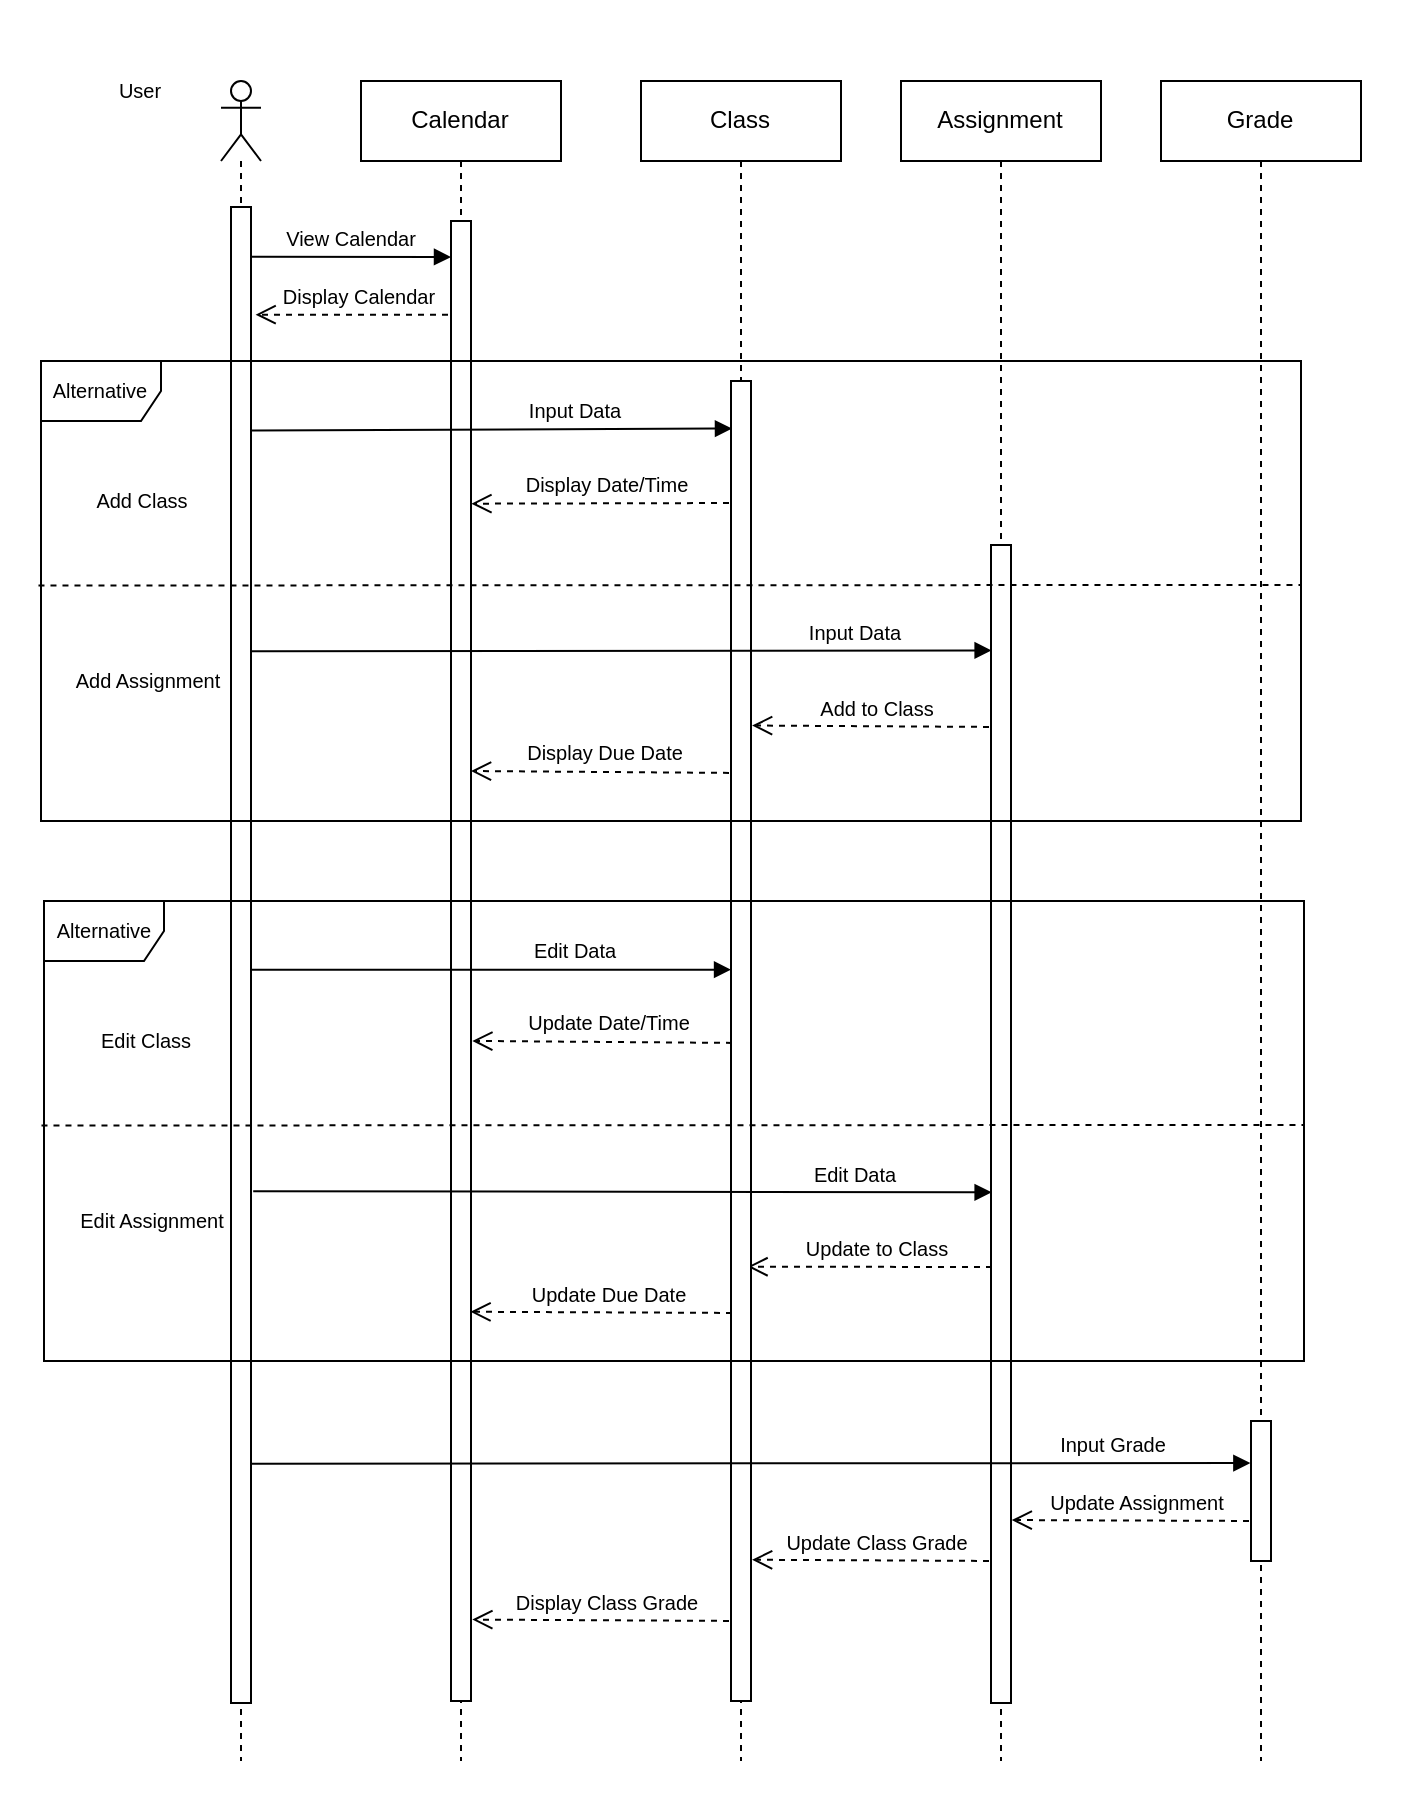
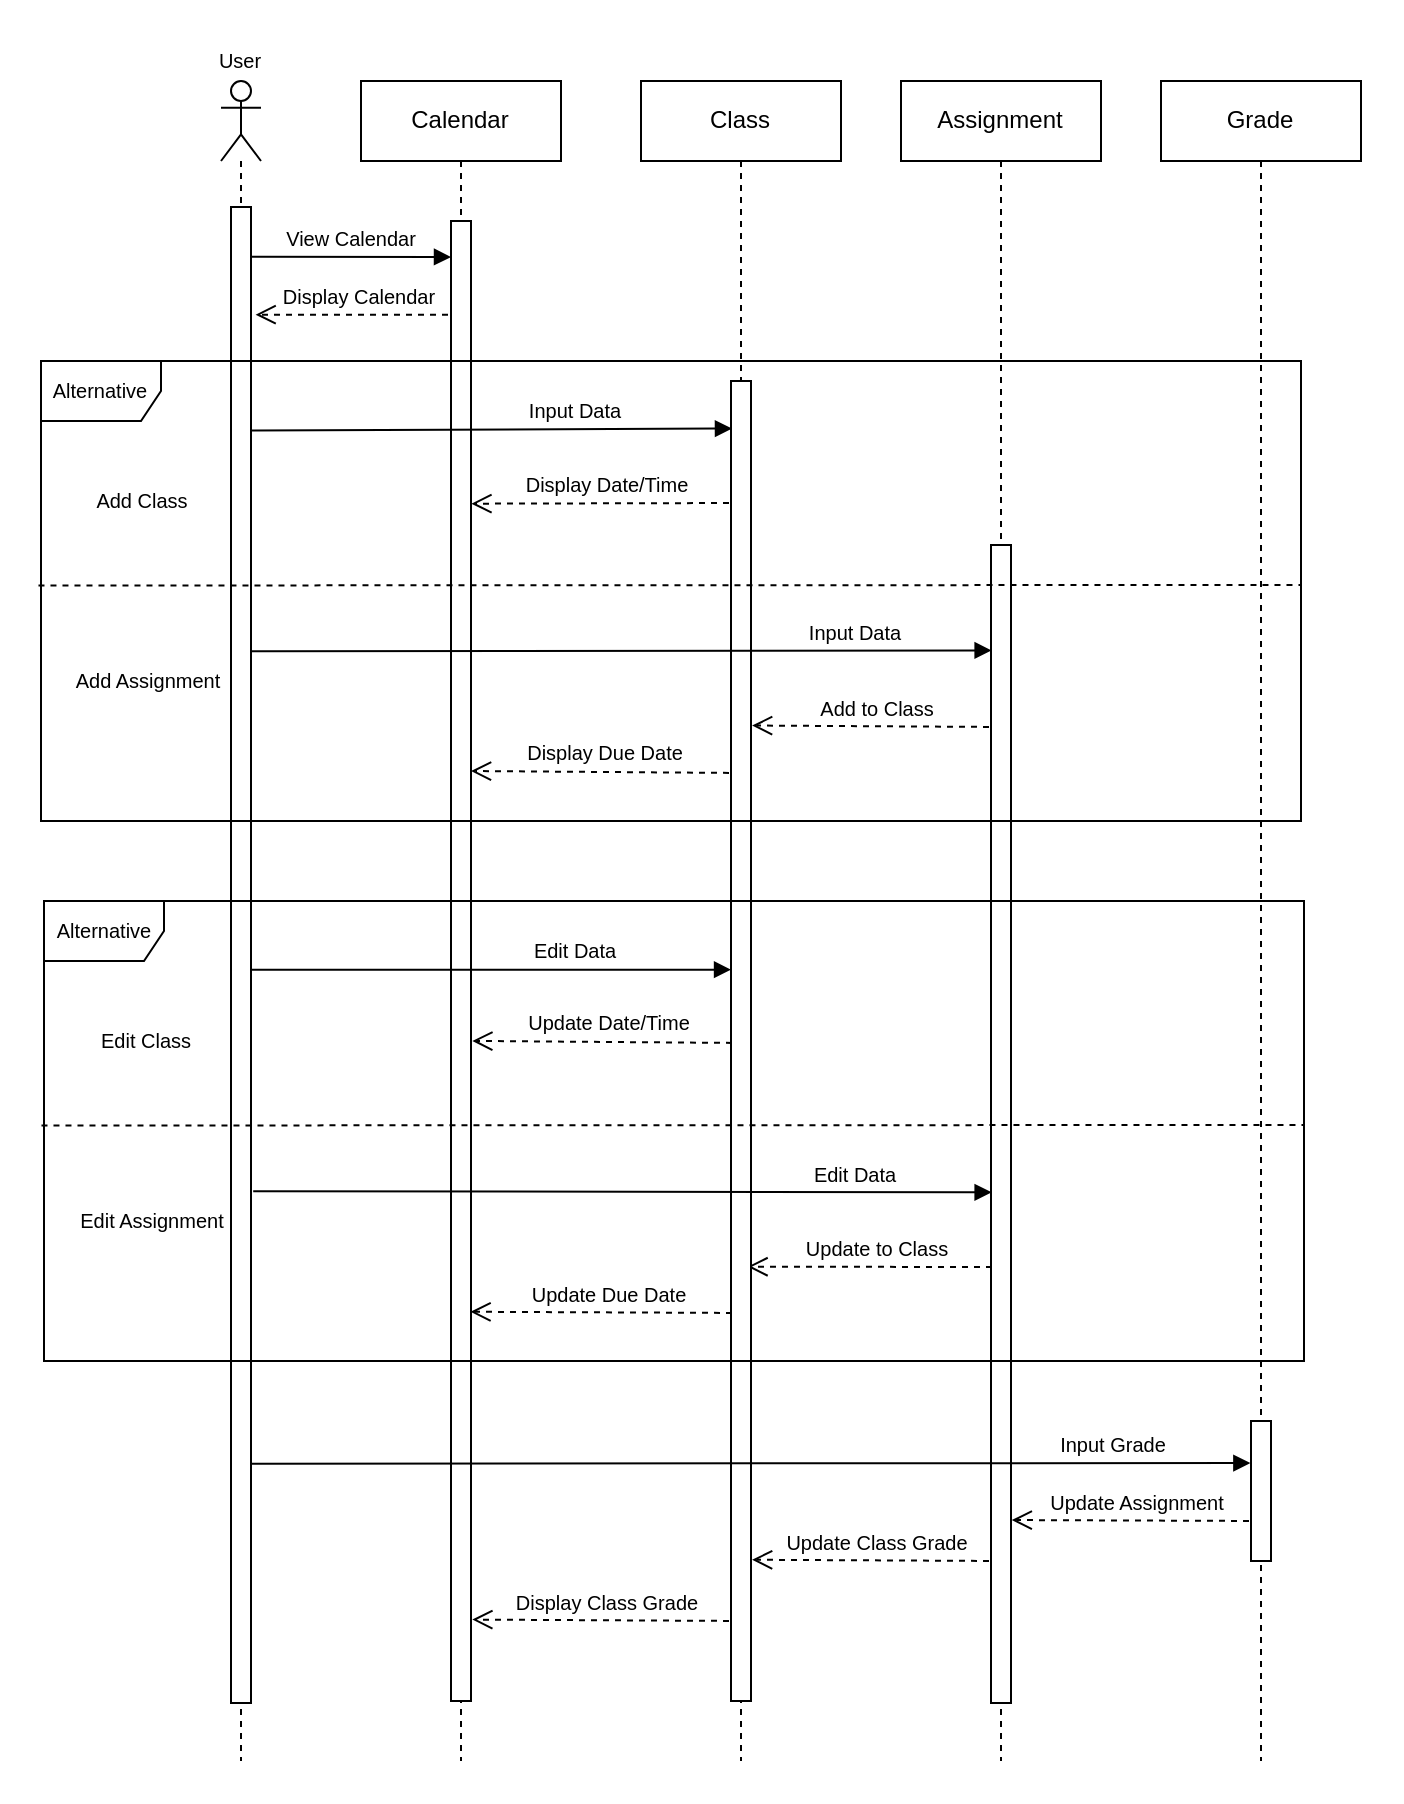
- <mxCell id="36" value="User" style="text;html=1;strokeColor=none;fillColor=none;align=center;verticalAlign=middle;whiteSpace=wrap;rounded=0;fontSize=10;" vertex="1" parent="1"><mxGeometry x="50" y="35" width="40" height="20" as="geometry" /></mxCell>
+ <mxCell id="36" value="User" style="text;html=1;strokeColor=none;fillColor=none;align=center;verticalAlign=middle;whiteSpace=wrap;rounded=0;fontSize=10;" vertex="1" parent="1"><mxGeometry x="100" y="20" width="40" height="20" as="geometry" /></mxCell>
